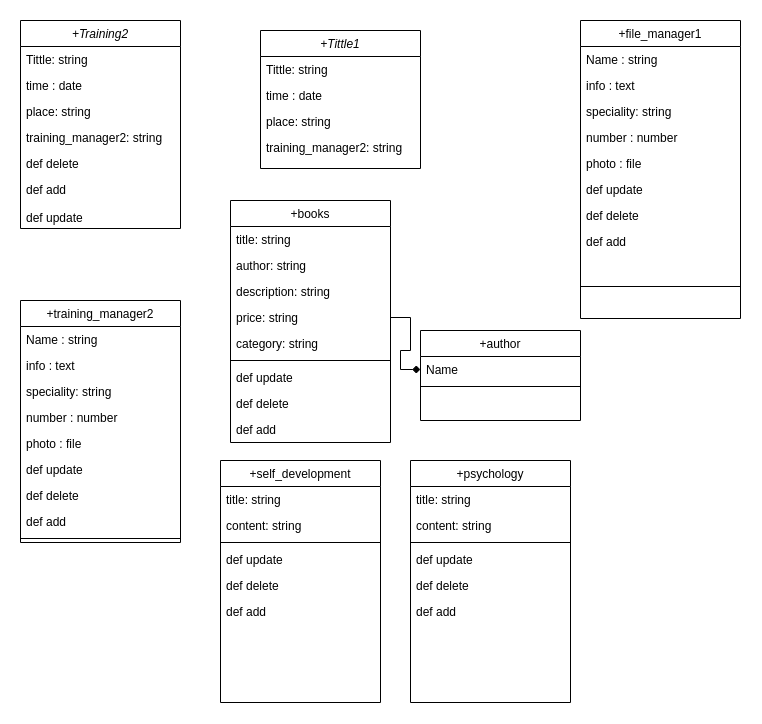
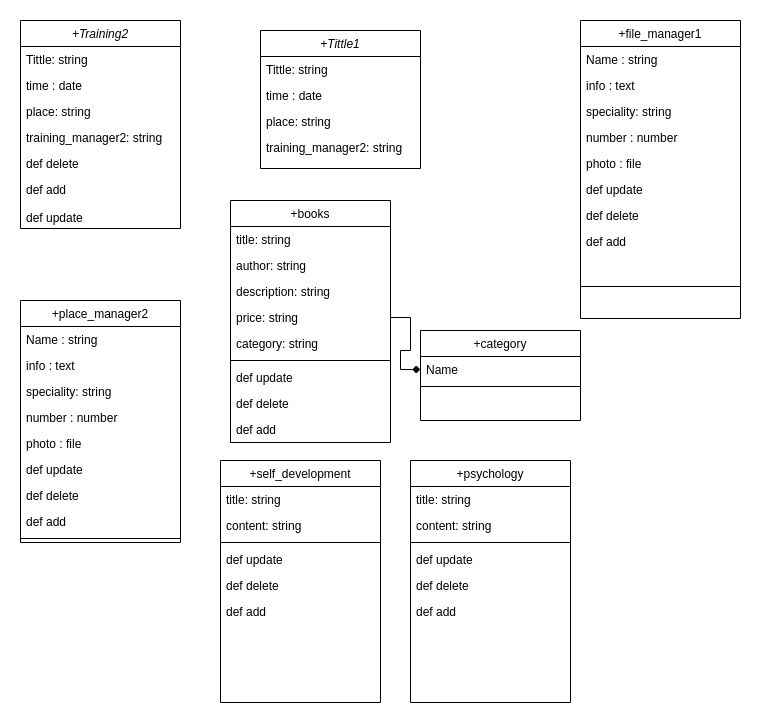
- <mxCell id="38" value="+training_manager2" style="swimlane;fontStyle=0;align=center;verticalAlign=top;childLayout=stackLayout;horizontal=1;startSize=26;horizontalStack=0;resizeParent=1;resizeLast=0;collapsible=1;marginBottom=0;rounded=0;shadow=0;strokeWidth=1;" parent="1" vertex="1"><mxGeometry x="20" y="300" width="160" height="242" as="geometry"><mxRectangle x="550" y="140" width="160" height="26" as="alternateBounds" /></mxGeometry></mxCell>
+ <mxCell id="38" value="+place_manager2" style="swimlane;fontStyle=0;align=center;verticalAlign=top;childLayout=stackLayout;horizontal=1;startSize=26;horizontalStack=0;resizeParent=1;resizeLast=0;collapsible=1;marginBottom=0;rounded=0;shadow=0;strokeWidth=1;" parent="1" vertex="1"><mxGeometry x="20" y="300" width="160" height="242" as="geometry"><mxRectangle x="550" y="140" width="160" height="26" as="alternateBounds" /></mxGeometry></mxCell>
- <mxCell id="30" value="+author" style="swimlane;fontStyle=0;align=center;verticalAlign=top;childLayout=stackLayout;horizontal=1;startSize=26;horizontalStack=0;resizeParent=1;resizeLast=0;collapsible=1;marginBottom=0;rounded=0;shadow=0;strokeWidth=1;" parent="1" vertex="1"><mxGeometry x="420" y="330" width="160" height="90" as="geometry"><mxRectangle x="550" y="140" width="160" height="26" as="alternateBounds" /></mxGeometry></mxCell>
+ <mxCell id="30" value="+category" style="swimlane;fontStyle=0;align=center;verticalAlign=top;childLayout=stackLayout;horizontal=1;startSize=26;horizontalStack=0;resizeParent=1;resizeLast=0;collapsible=1;marginBottom=0;rounded=0;shadow=0;strokeWidth=1;" parent="1" vertex="1"><mxGeometry x="420" y="330" width="160" height="90" as="geometry"><mxRectangle x="550" y="140" width="160" height="26" as="alternateBounds" /></mxGeometry></mxCell>
